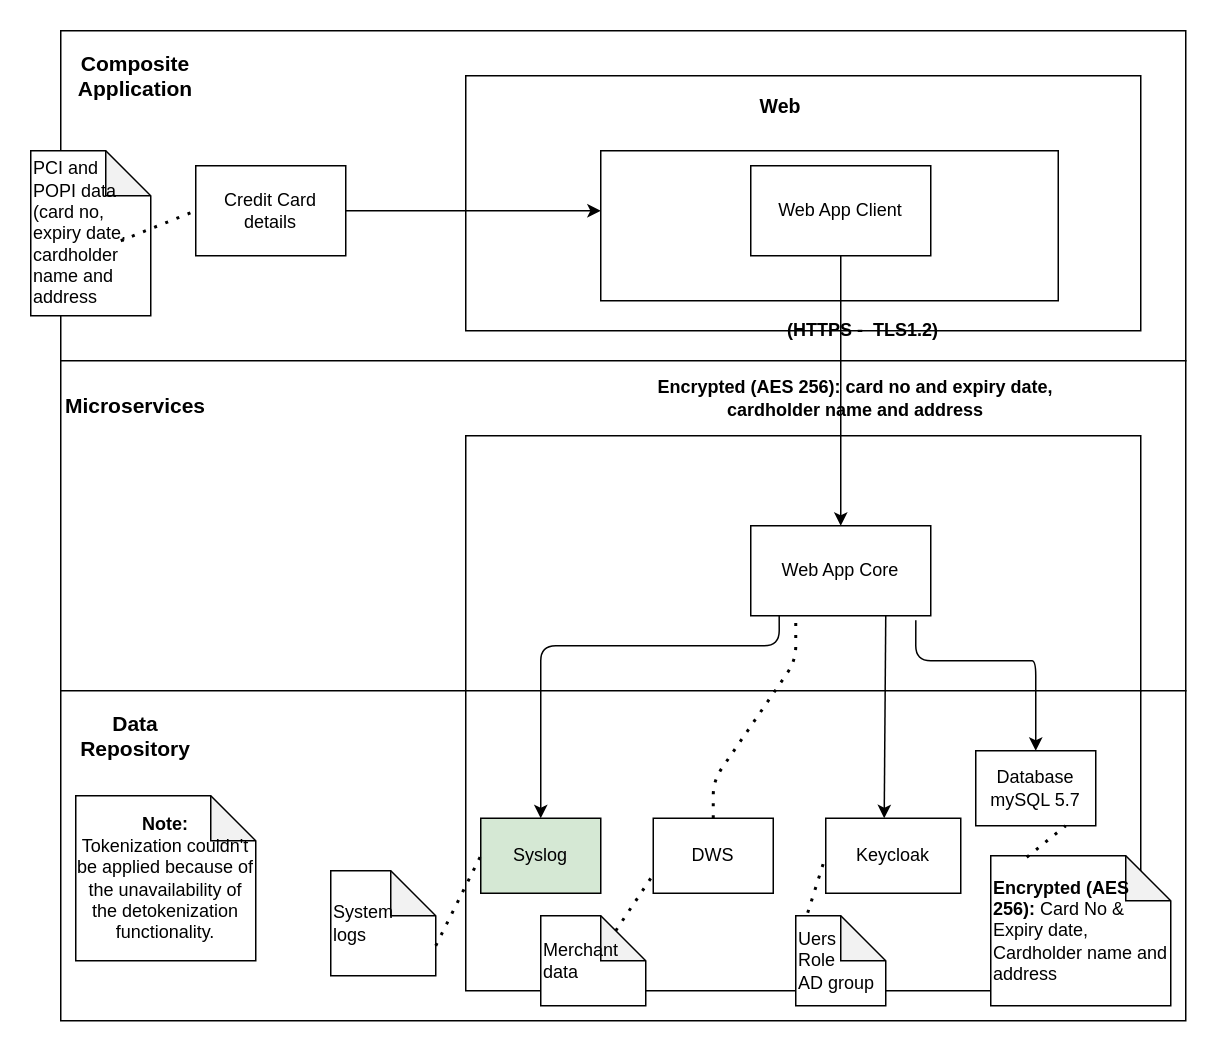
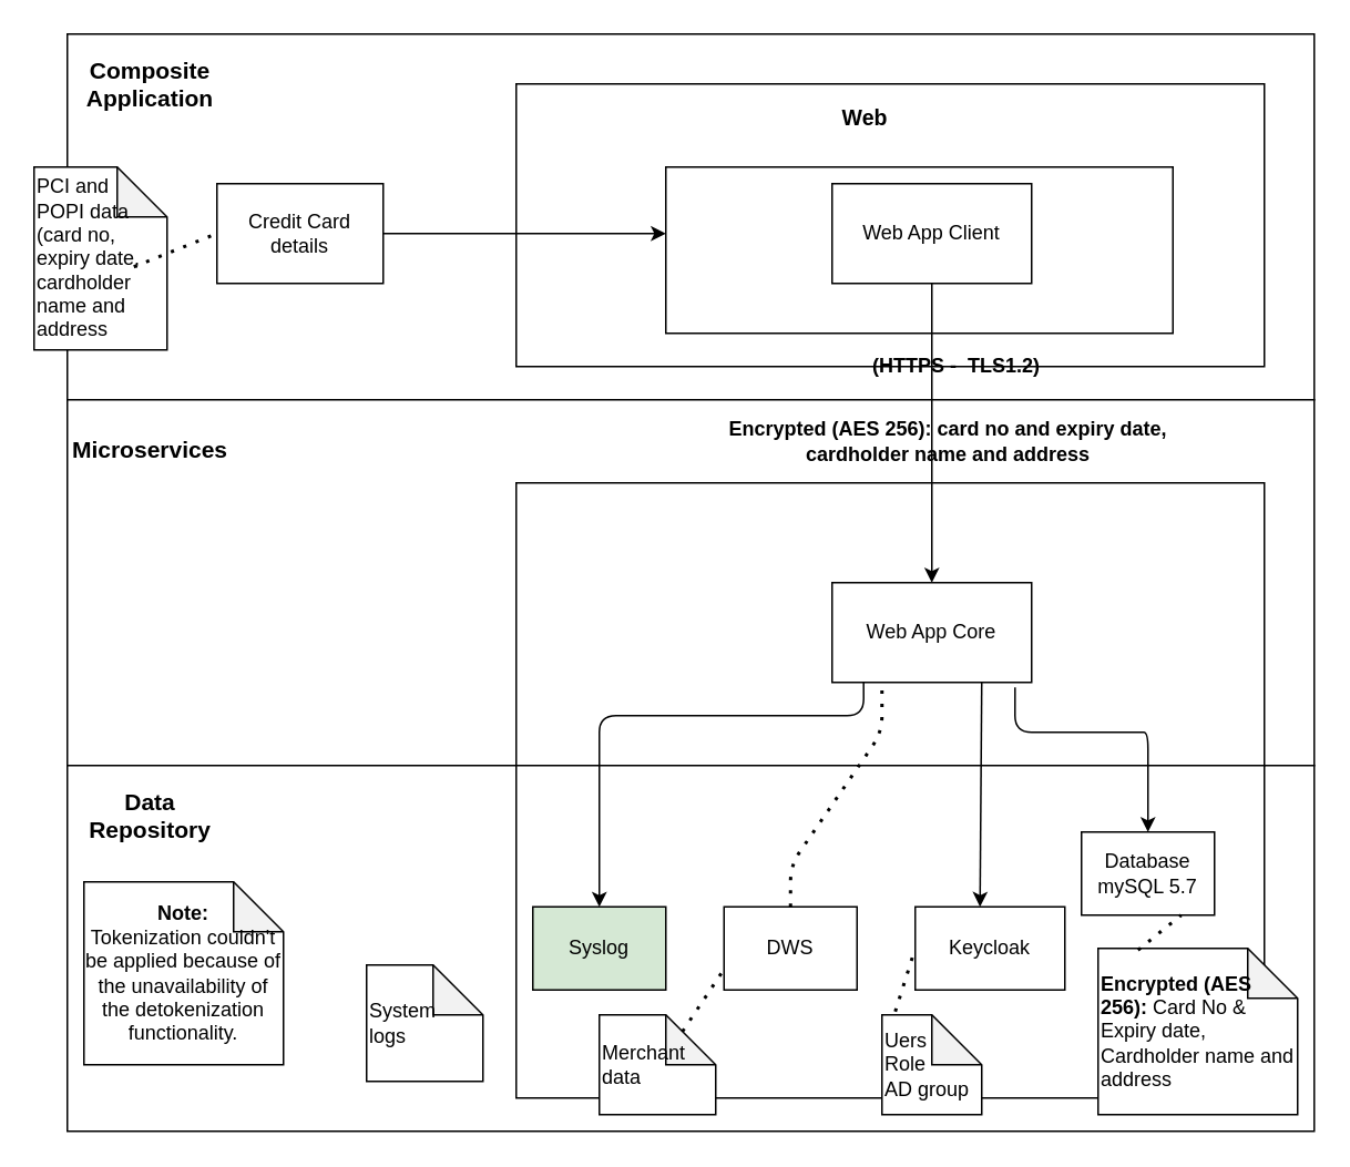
- <mxCell id="28" value="" style="endArrow=none;dashed=1;html=1;dashPattern=1 3;strokeWidth=2;exitX=0;exitY=0;exitDx=70;exitDy=50;exitPerimeter=0;entryX=0;entryY=0.5;entryDx=0;entryDy=0;" edge="1" parent="1" source="27" target="13"><mxGeometry width="50" height="50" relative="1" as="geometry"><mxPoint x="300" y="650" as="sourcePoint" /><mxPoint x="350" y="600" as="targetPoint" /></mxGeometry></mxCell>
